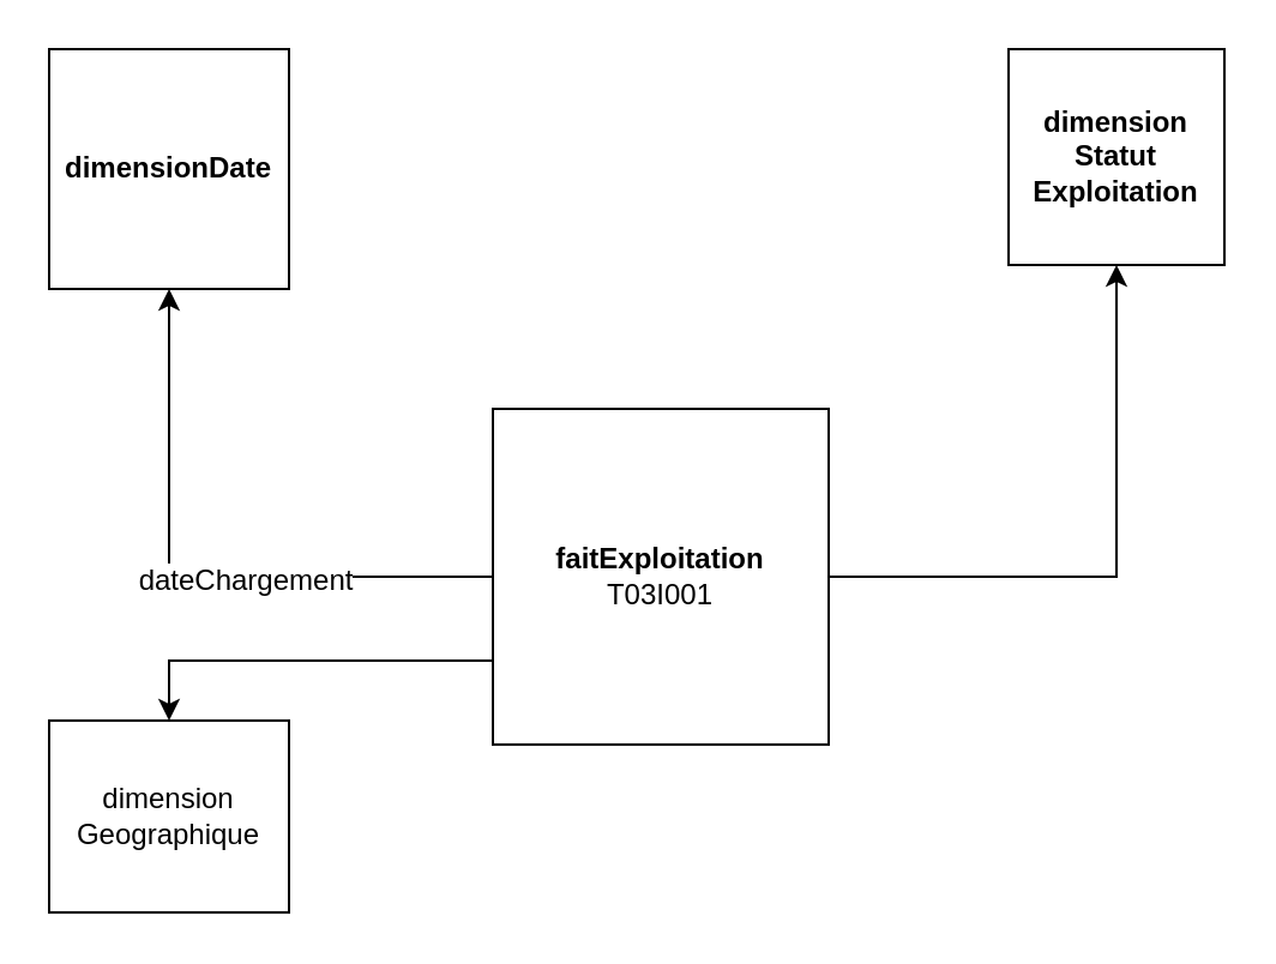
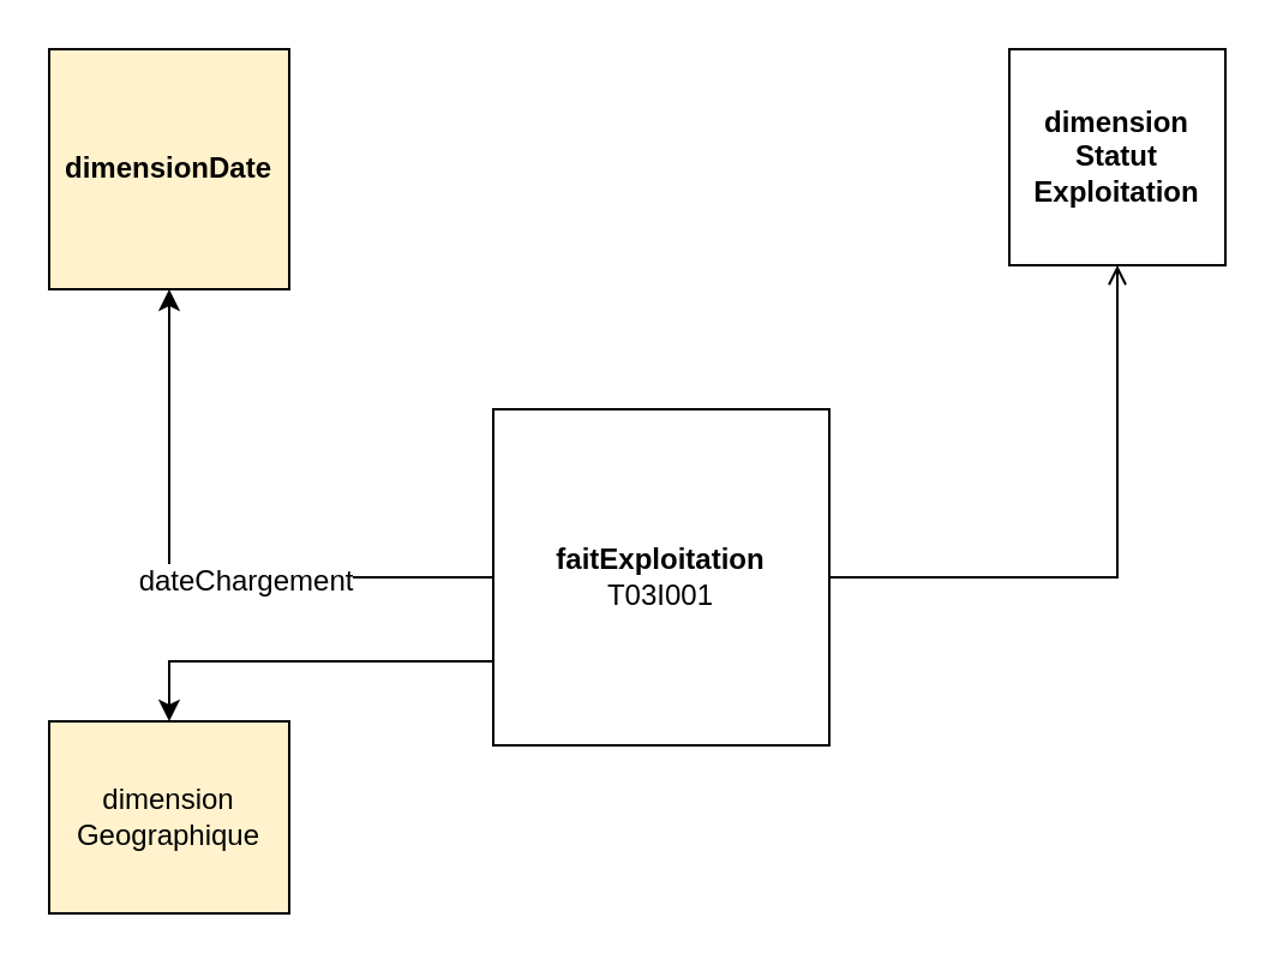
- <mxCell id="7" value="&lt;b&gt;dimensionDate&lt;/b&gt;" style="whiteSpace=wrap;html=1;aspect=fixed;" vertex="1" parent="1"><mxGeometry x="20" y="20" width="100" height="100" as="geometry" /></mxCell>
+ <mxCell id="7" value="&lt;b&gt;dimensionDate&lt;/b&gt;" style="whiteSpace=wrap;html=1;aspect=fixed;fillColor=#fff2cc;" vertex="1" parent="1"><mxGeometry x="20" y="20" width="100" height="100" as="geometry" /></mxCell>
- <mxCell id="4" style="edgeStyle=orthogonalEdgeStyle;rounded=0;orthogonalLoop=1;jettySize=auto;html=1;exitX=1;exitY=0.5;exitDx=0;exitDy=0;entryX=0.5;entryY=1;entryDx=0;entryDy=0;" edge="1" parent="1" source="6" target="8"><mxGeometry relative="1" as="geometry" /></mxCell>
+ <mxCell id="4" style="edgeStyle=orthogonalEdgeStyle;rounded=0;orthogonalLoop=1;jettySize=auto;html=1;exitX=1;exitY=0.5;exitDx=0;exitDy=0;entryX=0.5;entryY=1;entryDx=0;entryDy=0;endArrow=open;" edge="1" parent="1" source="6" target="8"><mxGeometry relative="1" as="geometry" /></mxCell>
- <mxCell id="9" value="&lt;div&gt;dimension&lt;/div&gt;&lt;div&gt;Geographique&lt;/div&gt;" style="rounded=0;whiteSpace=wrap;html=1;" vertex="1" parent="1"><mxGeometry x="20" y="300" width="100" height="80" as="geometry" /></mxCell>
+ <mxCell id="9" value="&lt;div&gt;dimension&lt;/div&gt;&lt;div&gt;Geographique&lt;/div&gt;" style="rounded=0;whiteSpace=wrap;html=1;fillColor=#fff2cc;" vertex="1" parent="1"><mxGeometry x="20" y="300" width="100" height="80" as="geometry" /></mxCell>
